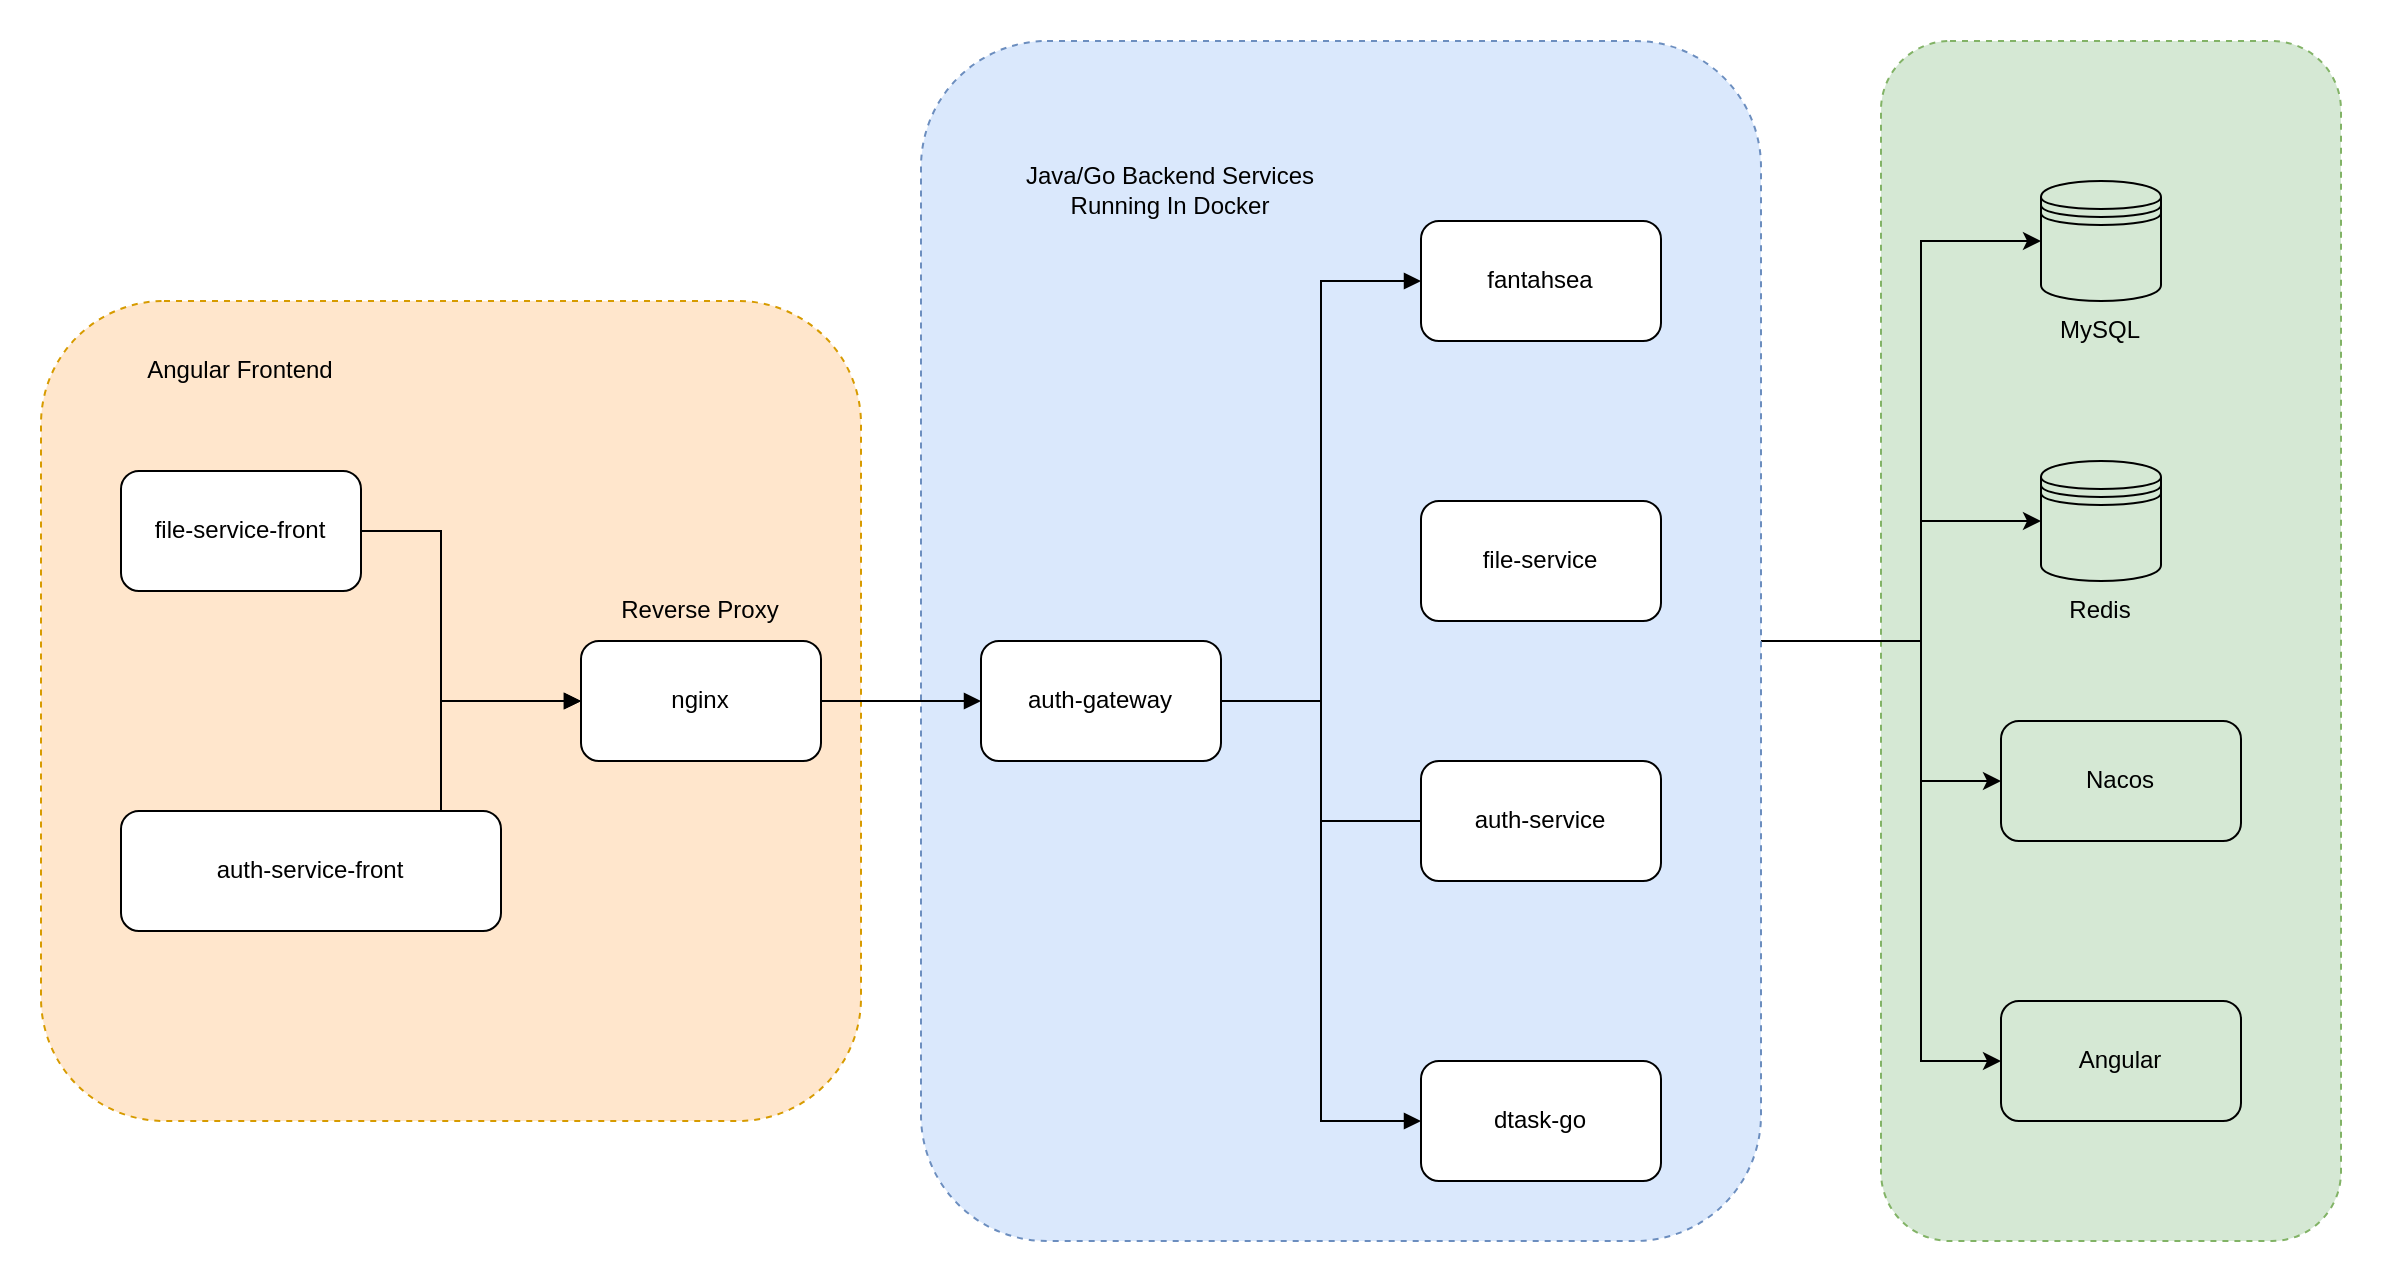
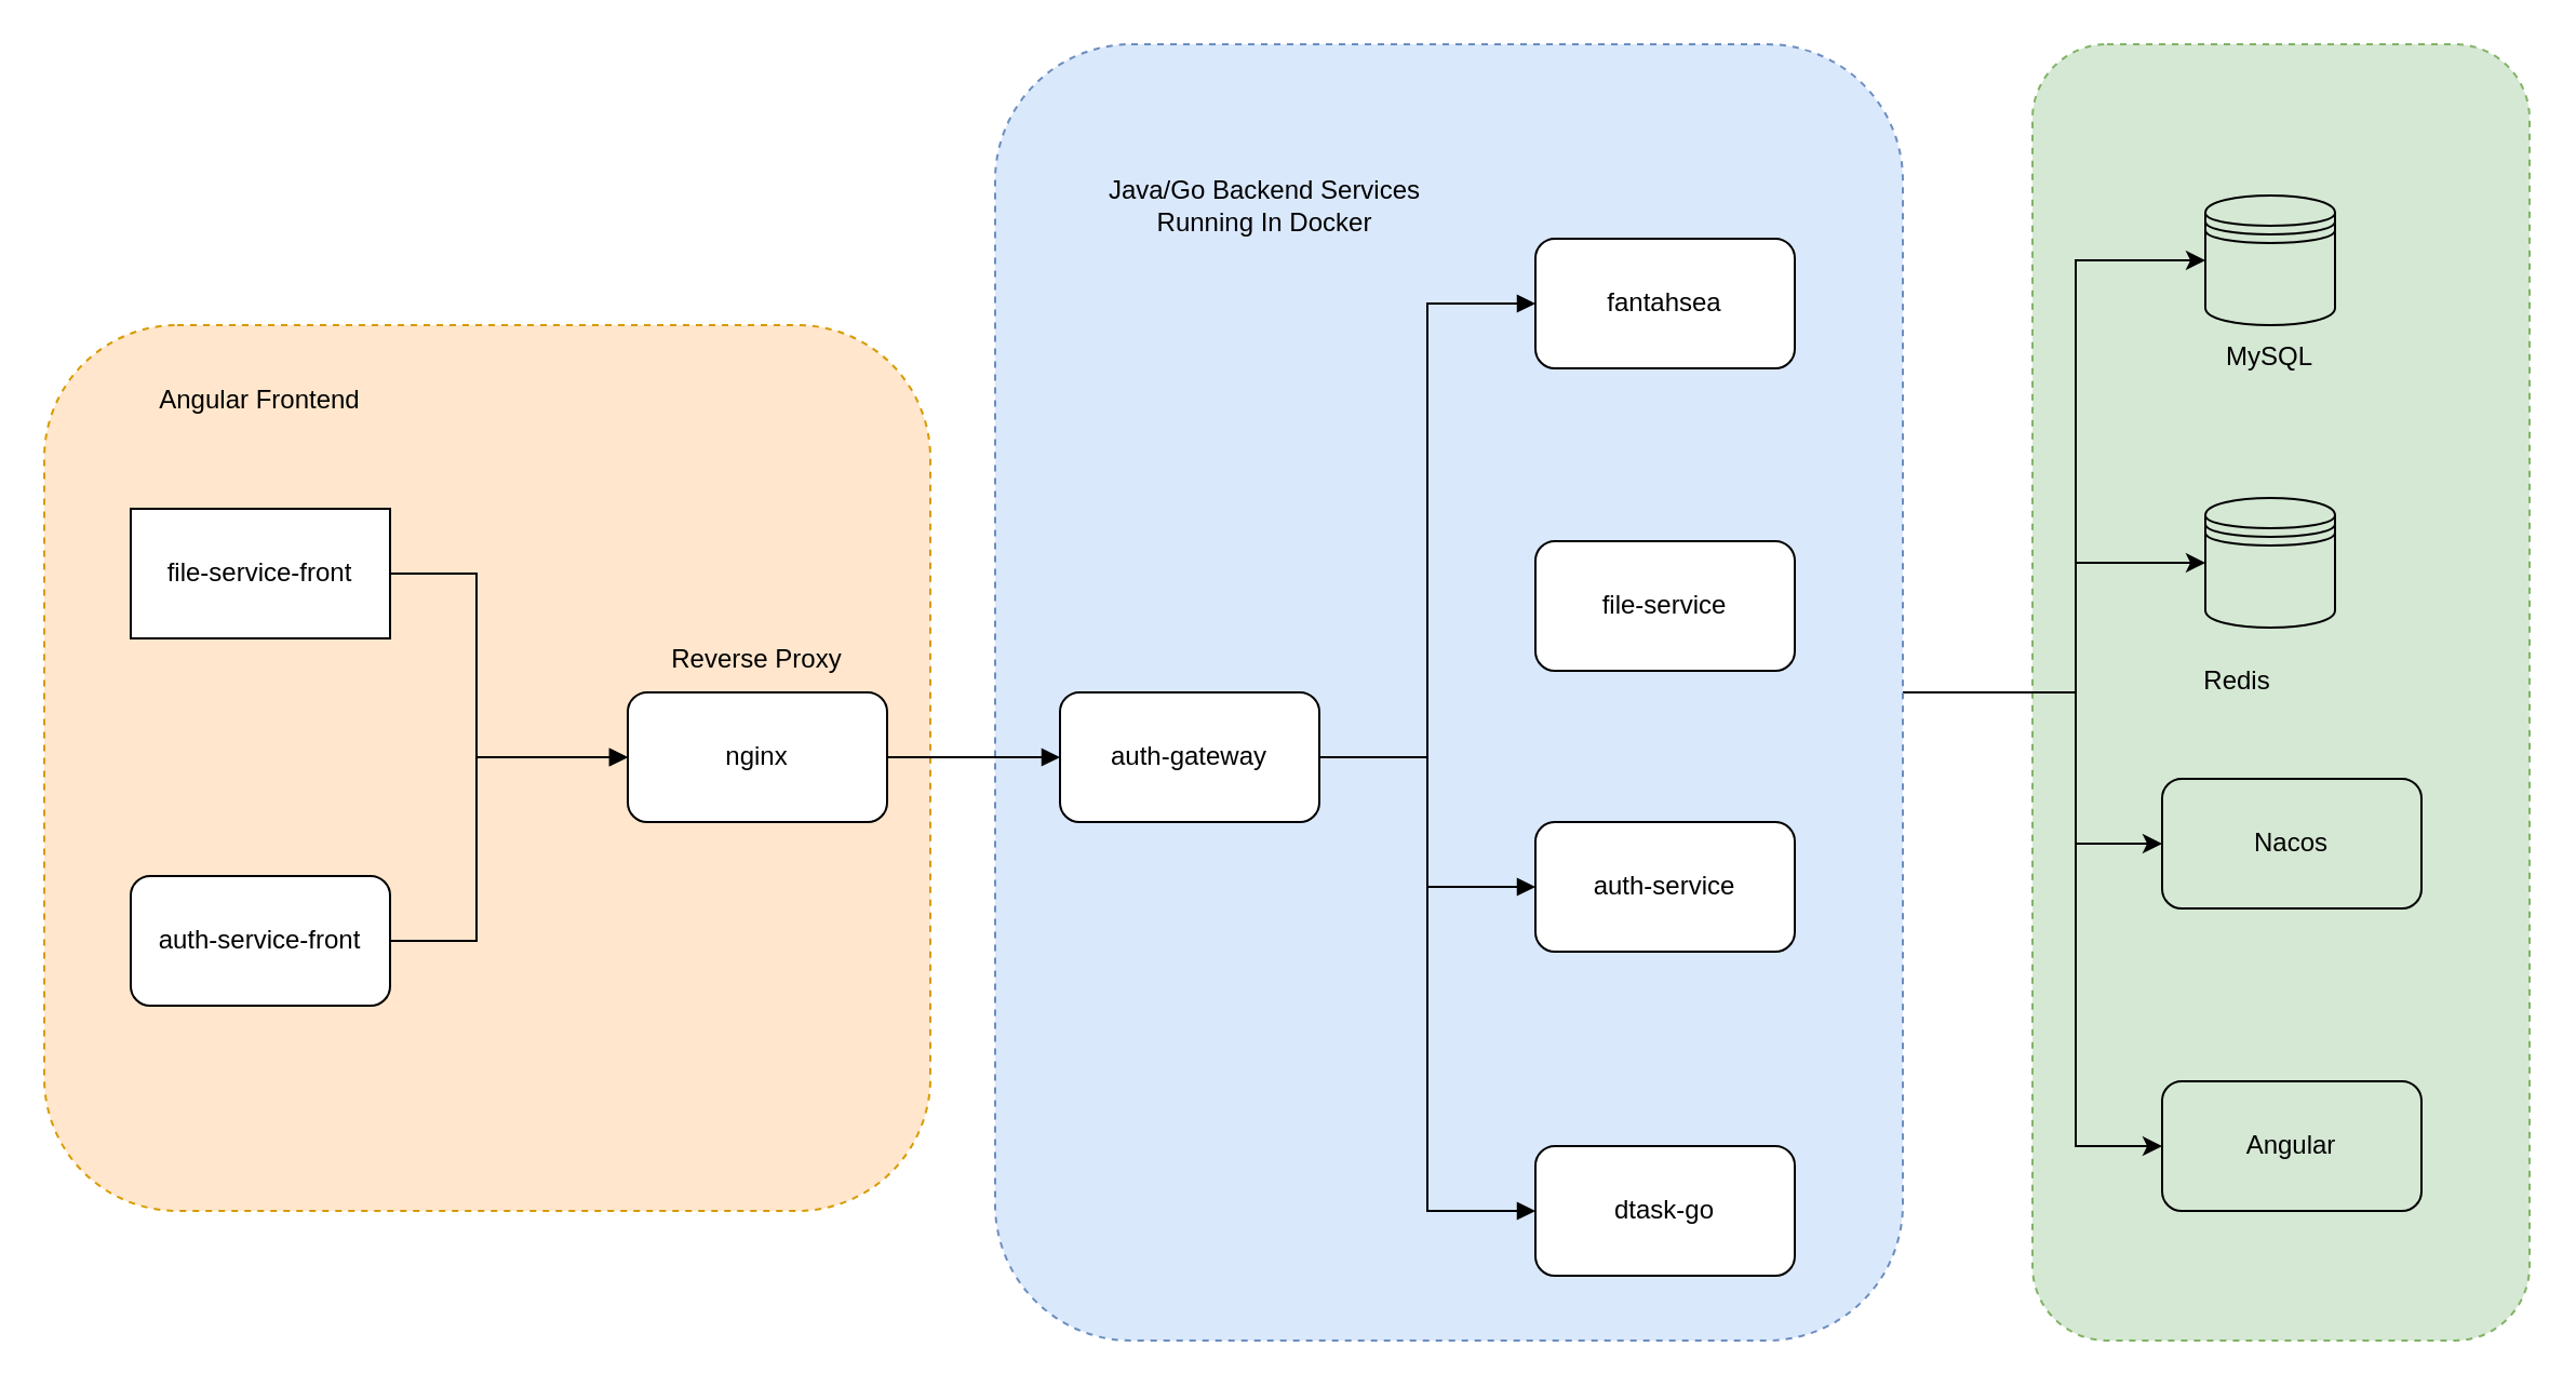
- <mxCell id="11" value="file-service-front" style="rounded=1;whiteSpace=wrap;html=1;" vertex="1" parent="1"><mxGeometry x="60" y="235" width="120" height="60" as="geometry" /></mxCell>
+ <mxCell id="11" value="file-service-front" style="whiteSpace=wrap;html=1;rounded=0;" vertex="1" parent="1"><mxGeometry x="60" y="235" width="120" height="60" as="geometry" /></mxCell>
- <mxCell id="32" value="Redis" style="text;html=1;strokeColor=none;fillColor=none;align=center;verticalAlign=middle;whiteSpace=wrap;rounded=0;" vertex="1" parent="1"><mxGeometry x="1020" y="290" width="60" height="30" as="geometry" /></mxCell>
+ <mxCell id="32" value="Redis" style="text;html=1;strokeColor=none;fillColor=none;align=center;verticalAlign=middle;whiteSpace=wrap;rounded=0;" vertex="1" parent="1"><mxGeometry x="1005" y="300" width="60" height="30" as="geometry" /></mxCell>
- <mxCell id="15" style="edgeStyle=orthogonalEdgeStyle;rounded=0;orthogonalLoop=1;jettySize=auto;html=1;exitX=1;exitY=0.5;exitDx=0;exitDy=0;entryX=0;entryY=0.5;entryDx=0;entryDy=0;endArrow=none;endFill=1;" edge="1" parent="1" source="17" target="20"><mxGeometry relative="1" as="geometry" /></mxCell>
+ <mxCell id="15" style="edgeStyle=orthogonalEdgeStyle;rounded=0;orthogonalLoop=1;jettySize=auto;html=1;exitX=1;exitY=0.5;exitDx=0;exitDy=0;entryX=0;entryY=0.5;entryDx=0;entryDy=0;endArrow=block;endFill=1;" edge="1" parent="1" source="17" target="20"><mxGeometry relative="1" as="geometry" /></mxCell>
- <mxCell id="13" value="auth-service-front" style="rounded=1;whiteSpace=wrap;html=1;" vertex="1" parent="1"><mxGeometry x="60" y="405" width="190" height="60" as="geometry" /></mxCell>
+ <mxCell id="13" value="auth-service-front" style="rounded=1;whiteSpace=wrap;html=1;" vertex="1" parent="1"><mxGeometry x="60" y="405" width="120" height="60" as="geometry" /></mxCell>
